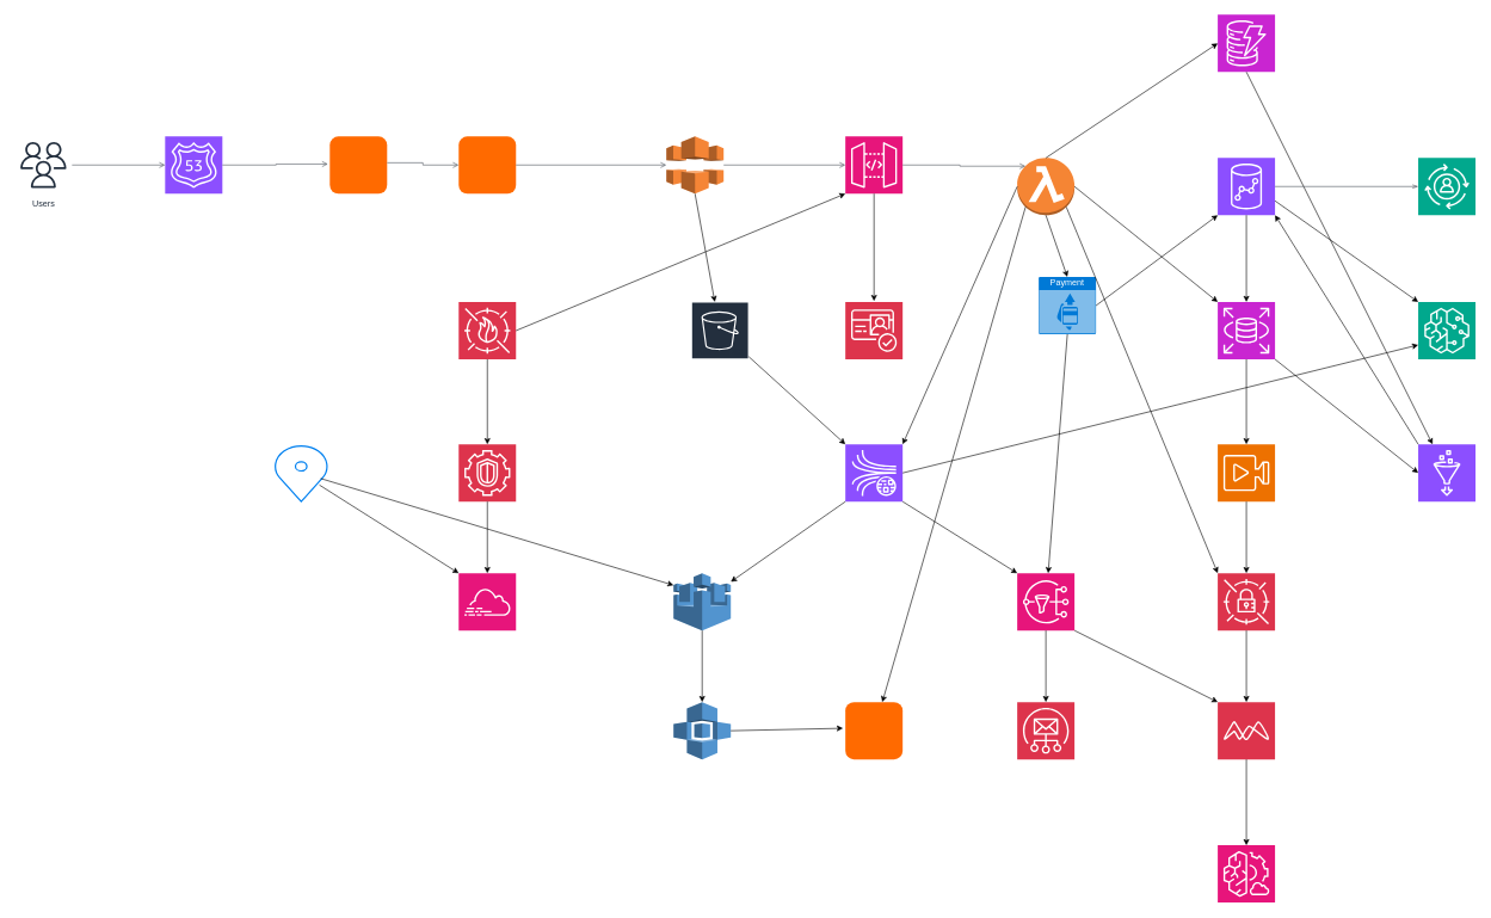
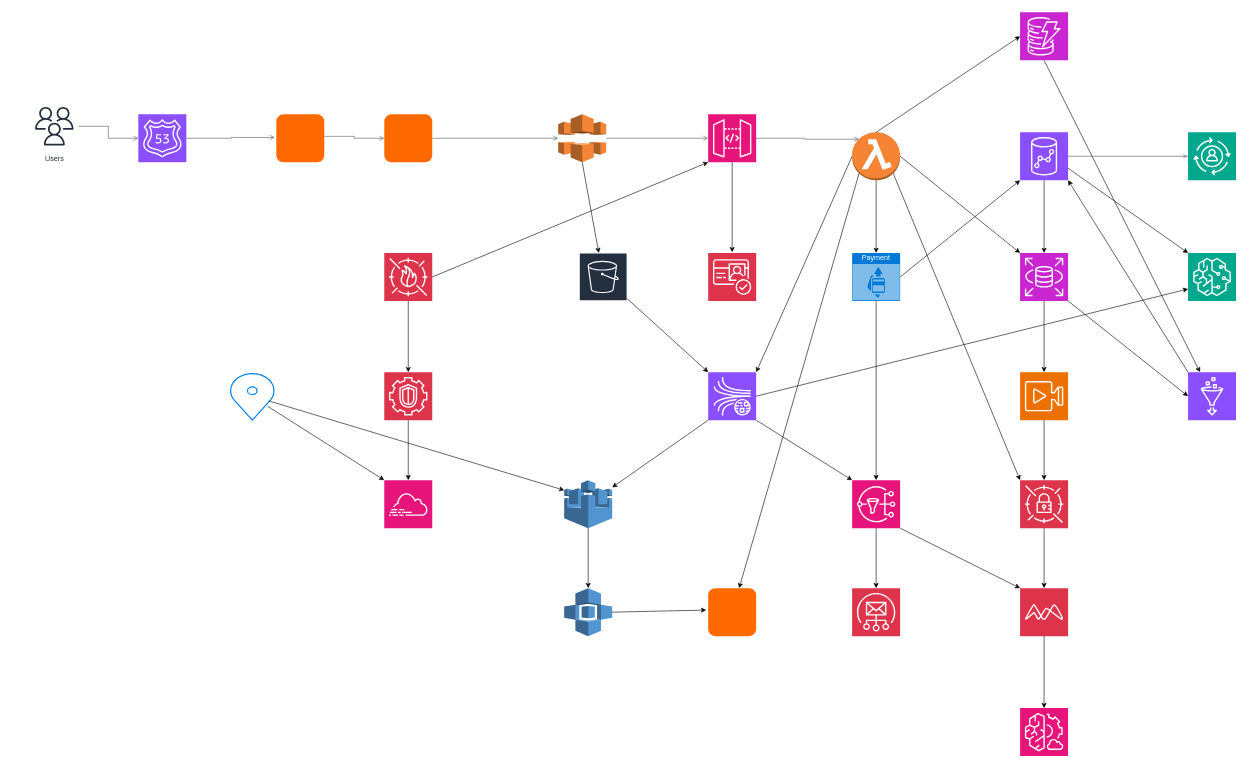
- <mxCell id="2" value="Users" style="outlineConnect=0;fontColor=#232F3E;gradientColor=none;strokeColor=#232F3E;fillColor=#ffffff;verticalLabelPosition=bottom;verticalAlign=top;align=center;html=1;fontSize=12;fontStyle=0;aspect=fixed;shape=mxgraph.aws4.resourceIcon;resIcon=mxgraph.aws4.users;strokeWidth=7;shadow=0;fontFamily=Helvetica;rounded=1;" vertex="1" parent="1"><mxGeometry x="20" y="190" width="80" height="80" as="geometry" /></mxCell>
+ <mxCell id="2" value="Users" style="outlineConnect=0;fontColor=#232F3E;gradientColor=none;strokeColor=#232F3E;fillColor=#ffffff;verticalLabelPosition=bottom;verticalAlign=top;align=center;html=1;fontSize=12;fontStyle=0;aspect=fixed;shape=mxgraph.aws4.resourceIcon;resIcon=mxgraph.aws4.users;strokeWidth=7;shadow=0;fontFamily=Helvetica;rounded=1;" vertex="1" parent="1"><mxGeometry x="50" y="170" width="80" height="80" as="geometry" /></mxCell>
- <mxCell id="18" value="Payment" style="html=1;whiteSpace=wrap;strokeColor=none;fillColor=#0079D6;labelPosition=center;verticalLabelPosition=middle;verticalAlign=top;align=center;fontSize=12;outlineConnect=0;spacingTop=-6;fontColor=#FFFFFF;shape=mxgraph.sitemap.payment;strokeWidth=7;shadow=0;fontFamily=Helvetica;rounded=1;" vertex="1" parent="1"><mxGeometry x="1450" y="386.25" width="80" height="80" as="geometry" /></mxCell>
+ <mxCell id="18" value="Payment" style="html=1;whiteSpace=wrap;strokeColor=none;fillColor=#0079D6;labelPosition=center;verticalLabelPosition=middle;verticalAlign=top;align=center;fontSize=12;outlineConnect=0;spacingTop=-6;fontColor=#FFFFFF;shape=mxgraph.sitemap.payment;strokeWidth=7;shadow=0;fontFamily=Helvetica;rounded=1;" vertex="1" parent="1"><mxGeometry x="1420" y="421.25" width="80" height="80" as="geometry" /></mxCell>
